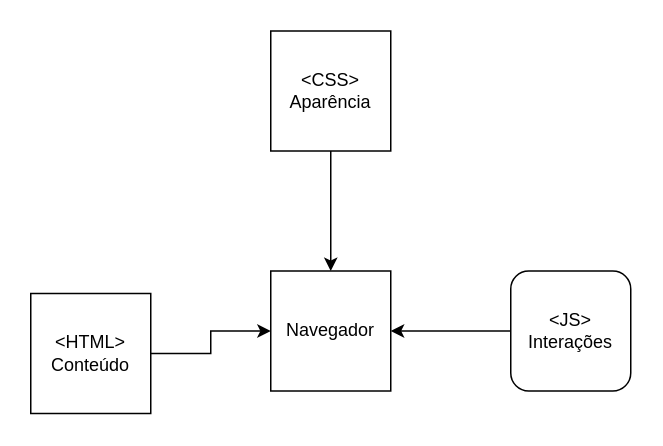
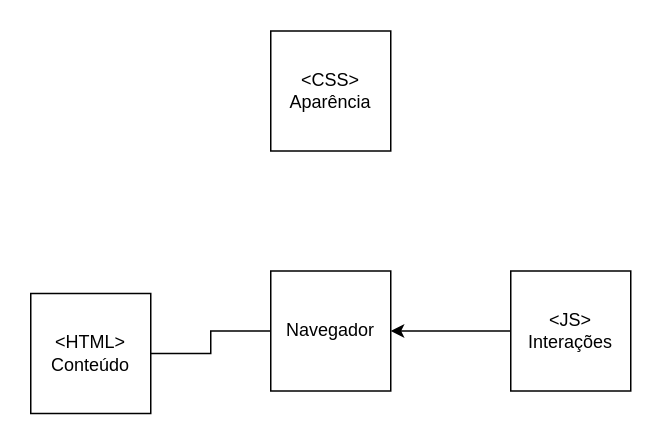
- <mxCell id="4" style="edgeStyle=orthogonalEdgeStyle;rounded=0;orthogonalLoop=1;jettySize=auto;html=1;" edge="1" parent="1" source="5" target="8"><mxGeometry relative="1" as="geometry" /></mxCell>
- <mxCell id="2" style="edgeStyle=orthogonalEdgeStyle;rounded=0;orthogonalLoop=1;jettySize=auto;html=1;entryX=0;entryY=0.5;entryDx=0;entryDy=0;" edge="1" parent="1" source="3" target="8"><mxGeometry relative="1" as="geometry" /></mxCell>
+ <mxCell id="2" style="edgeStyle=orthogonalEdgeStyle;rounded=0;orthogonalLoop=1;jettySize=auto;html=1;entryX=0;entryY=0.5;entryDx=0;entryDy=0;endArrow=none;" edge="1" parent="1" source="3" target="8"><mxGeometry relative="1" as="geometry" /></mxCell>
- <mxCell id="7" value="&amp;lt;JS&amp;gt;&lt;br&gt;Interações" style="whiteSpace=wrap;html=1;aspect=fixed;rounded=1;" vertex="1" parent="1"><mxGeometry x="340" y="180" width="80" height="80" as="geometry" /></mxCell>
+ <mxCell id="7" value="&amp;lt;JS&amp;gt;&lt;br&gt;Interações" style="whiteSpace=wrap;html=1;aspect=fixed;" vertex="1" parent="1"><mxGeometry x="340" y="180" width="80" height="80" as="geometry" /></mxCell>
